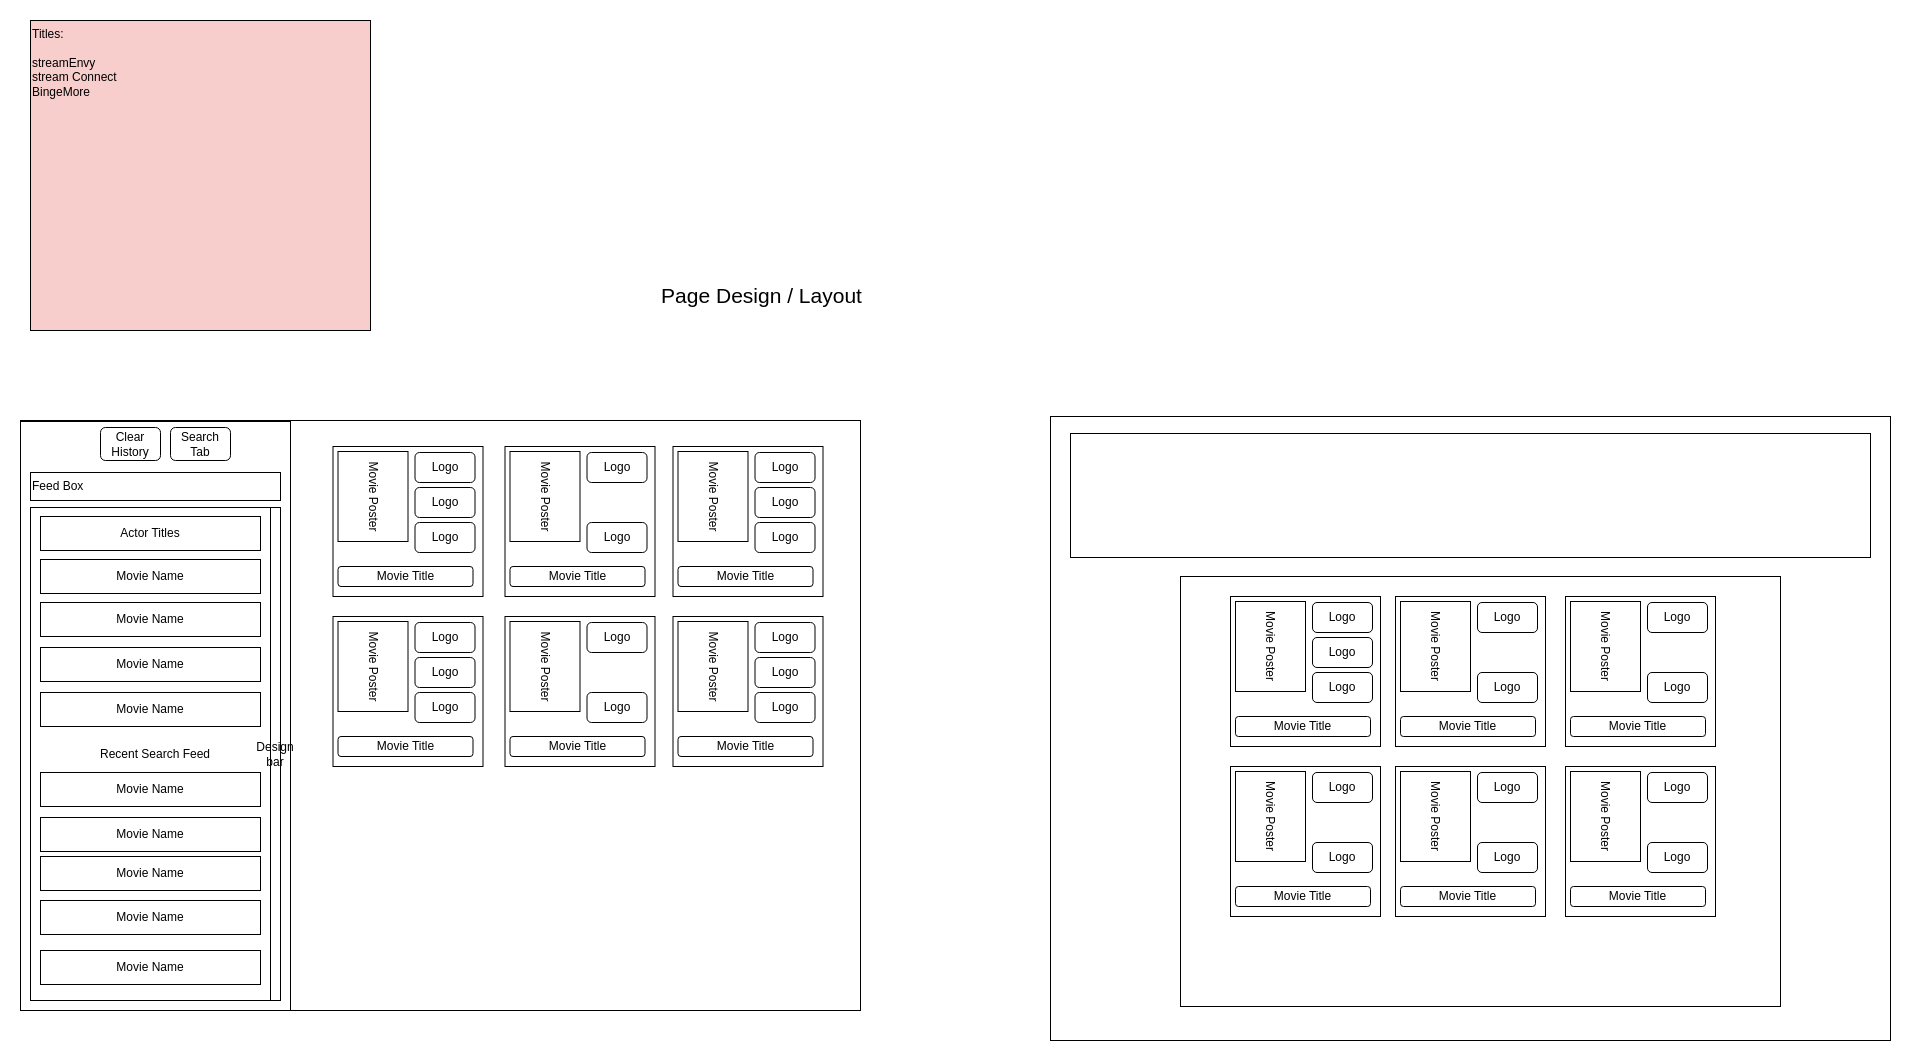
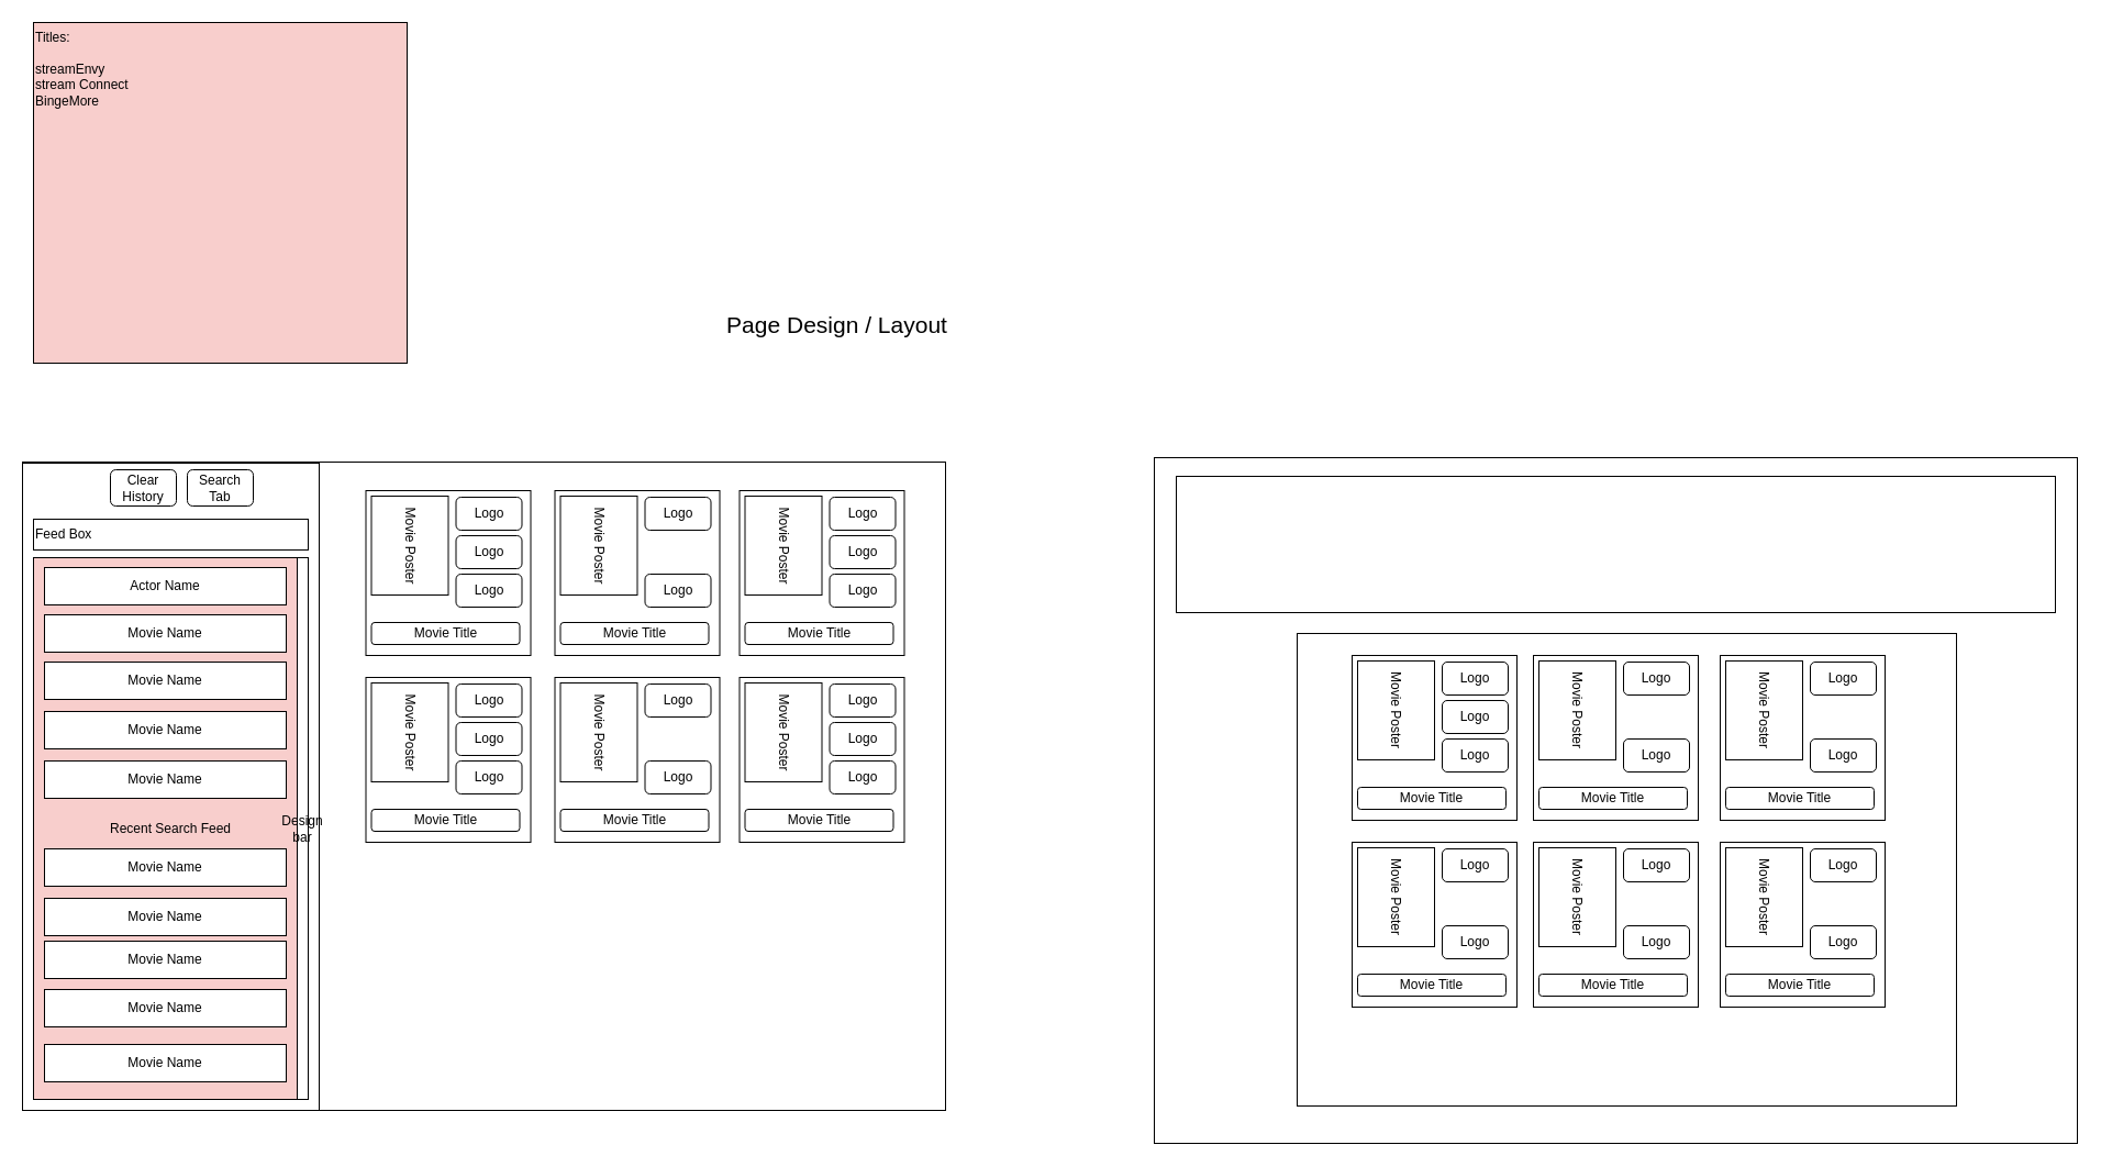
- <mxCell id="78" value="Actor Titles" style="rounded=0;whiteSpace=wrap;html=1;" vertex="1" parent="1"><mxGeometry x="40" y="516" width="220" height="34" as="geometry" /></mxCell>
+ <mxCell id="78" value="Actor Name" style="rounded=0;whiteSpace=wrap;html=1;" vertex="1" parent="1"><mxGeometry x="40" y="516" width="220" height="34" as="geometry" /></mxCell>
- <mxCell id="77" value="&lt;div&gt;Recent Search Feed&lt;/div&gt;" style="rounded=0;whiteSpace=wrap;html=1;" vertex="1" parent="1"><mxGeometry x="30" y="507" width="250" height="493" as="geometry" /></mxCell>
+ <mxCell id="77" value="&lt;div&gt;Recent Search Feed&lt;/div&gt;" style="rounded=0;whiteSpace=wrap;html=1;fillColor=#f8cecc;" vertex="1" parent="1"><mxGeometry x="30" y="507" width="250" height="493" as="geometry" /></mxCell>
